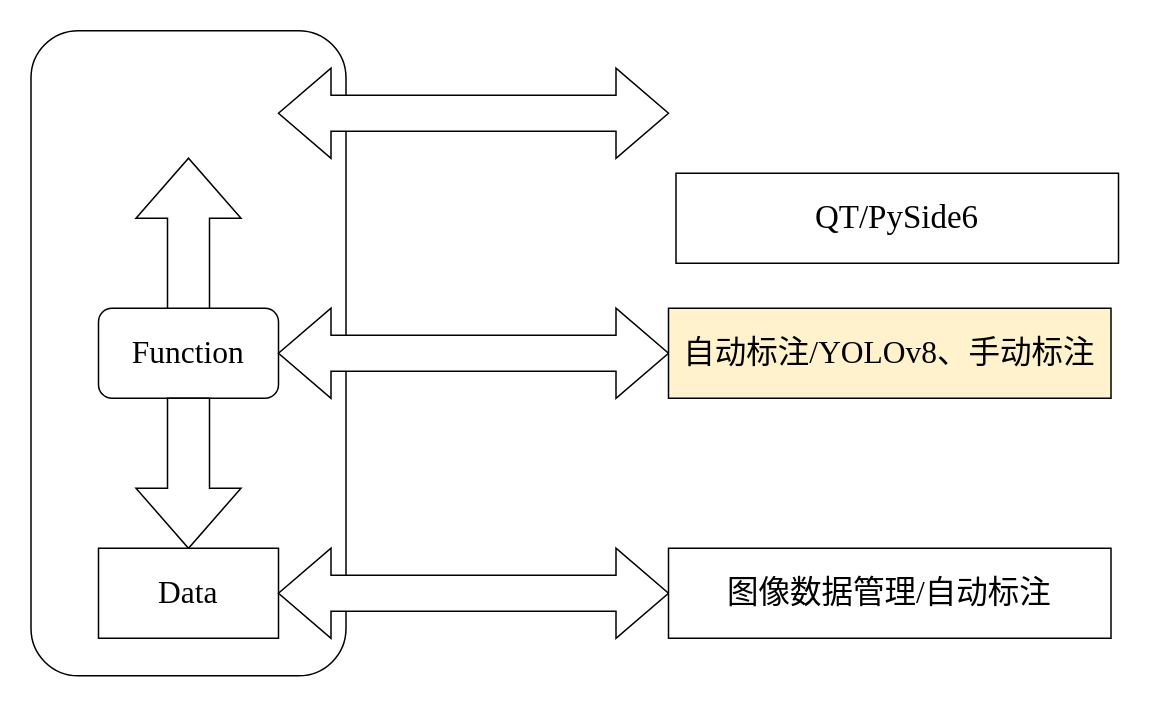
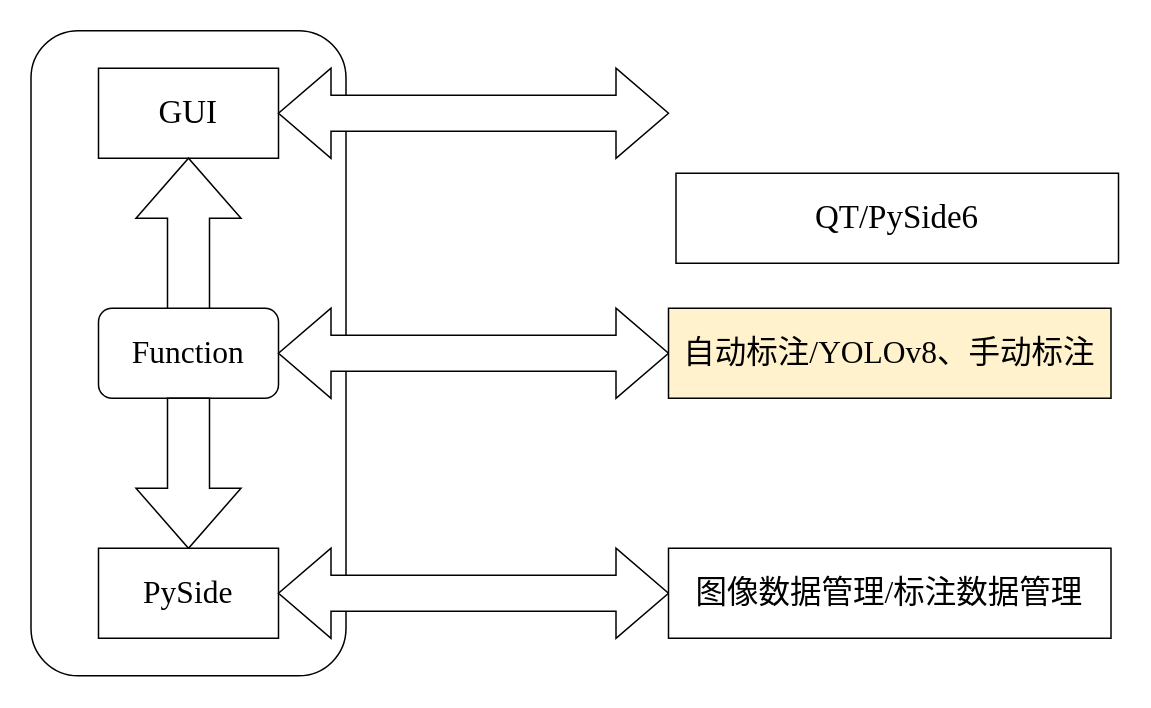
+ <mxCell id="3" value="&lt;font style=&quot;font-size: 22px;&quot;&gt;GUI&lt;/font&gt;" style="rounded=0;whiteSpace=wrap;html=1;fontFamily=Times New Roman;" parent="1" vertex="1"><mxGeometry x="65" y="45" width="120" height="60" as="geometry" /></mxCell>
- <mxCell id="7" value="&lt;font style=&quot;font-size: 21px;&quot;&gt;Data&lt;/font&gt;" style="rounded=0;whiteSpace=wrap;html=1;fontFamily=Times New Roman;" parent="1" vertex="1"><mxGeometry x="65" y="365" width="120" height="60" as="geometry" /></mxCell>
+ <mxCell id="7" value="&lt;font style=&quot;font-size: 21px;&quot;&gt;PySide&lt;/font&gt;" style="rounded=0;whiteSpace=wrap;html=1;fontFamily=Times New Roman;" parent="1" vertex="1"><mxGeometry x="65" y="365" width="120" height="60" as="geometry" /></mxCell>
- <mxCell id="13" value="&lt;span style=&quot;font-size: 21px;&quot;&gt;&lt;font face=&quot;SimSong&quot;&gt;图像数据管理/自动标注&lt;/font&gt;&lt;/span&gt;" style="rounded=0;whiteSpace=wrap;html=1;fontFamily=Times New Roman;" parent="1" vertex="1"><mxGeometry x="445" y="365" width="295" height="60" as="geometry" /></mxCell>
+ <mxCell id="13" value="&lt;span style=&quot;font-size: 21px;&quot;&gt;&lt;font face=&quot;SimSong&quot;&gt;图像数据管理/标注数据管理&lt;/font&gt;&lt;/span&gt;" style="rounded=0;whiteSpace=wrap;html=1;fontFamily=Times New Roman;" parent="1" vertex="1"><mxGeometry x="445" y="365" width="295" height="60" as="geometry" /></mxCell>
